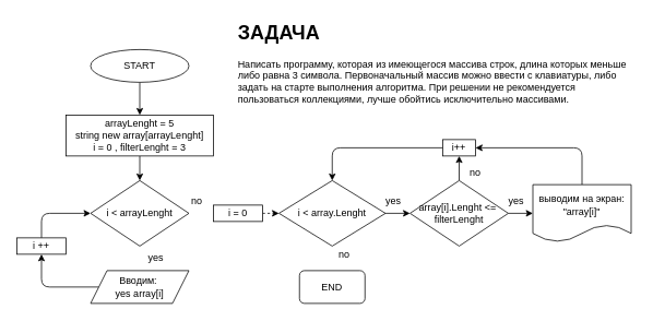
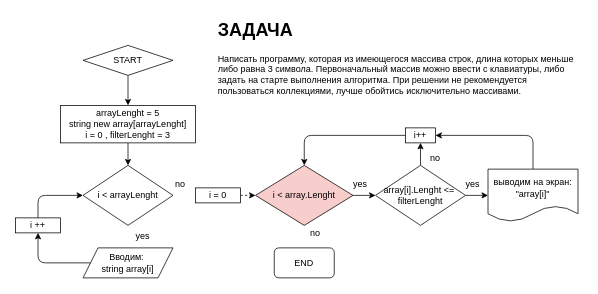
- <mxCell id="3" value="START" style="ellipse;whiteSpace=wrap;html=1;" parent="1" vertex="1"><mxGeometry x="110" y="60" width="120" height="40" as="geometry" /></mxCell>
+ <mxCell id="3" value="START" style="rhombus;whiteSpace=wrap;html=1;" parent="1" vertex="1"><mxGeometry x="110" y="60" width="120" height="40" as="geometry" /></mxCell>
- <mxCell id="26" value="i &amp;lt; array.Lenght" style="rhombus;whiteSpace=wrap;html=1;" vertex="1" parent="1"><mxGeometry x="340" y="220" width="130" height="80" as="geometry" /></mxCell>
+ <mxCell id="26" value="i &amp;lt; array.Lenght" style="rhombus;whiteSpace=wrap;html=1;fillColor=#f8cecc;" vertex="1" parent="1"><mxGeometry x="340" y="220" width="130" height="80" as="geometry" /></mxCell>
- <mxCell id="5" value="Вводим:&amp;nbsp;&lt;br&gt;yes array[i]" style="shape=parallelogram;perimeter=parallelogramPerimeter;whiteSpace=wrap;html=1;fixedSize=1;" parent="1" vertex="1"><mxGeometry x="110" y="330" width="120" height="40" as="geometry" /></mxCell>
+ <mxCell id="5" value="Вводим:&amp;nbsp;&lt;br&gt;string array[i]" style="shape=parallelogram;perimeter=parallelogramPerimeter;whiteSpace=wrap;html=1;fixedSize=1;" parent="1" vertex="1"><mxGeometry x="110" y="330" width="120" height="40" as="geometry" /></mxCell>
